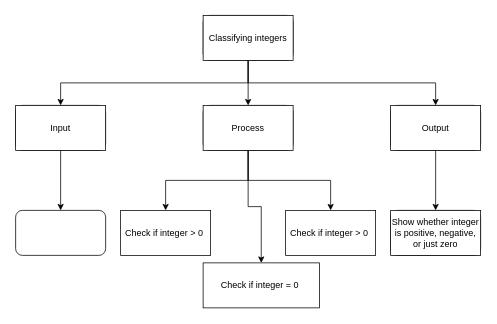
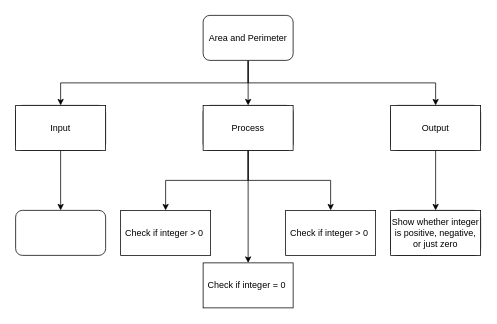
- <mxCell id="20" value="Classifying integers" style="rounded=0;whiteSpace=wrap;html=1;" vertex="1" parent="1"><mxGeometry x="270" y="20" width="120" height="60" as="geometry" /></mxCell>
- <mxCell id="23" value="Check if integer = 0&amp;nbsp;" style="rounded=0;whiteSpace=wrap;html=1;" vertex="1" parent="1"><mxGeometry x="270" y="350" width="155" height="60" as="geometry" /></mxCell>
+ <mxCell id="23" value="Check if integer = 0&amp;nbsp;" style="rounded=0;whiteSpace=wrap;html=1;" vertex="1" parent="1"><mxGeometry x="270" y="350" width="120" height="60" as="geometry" /></mxCell>
